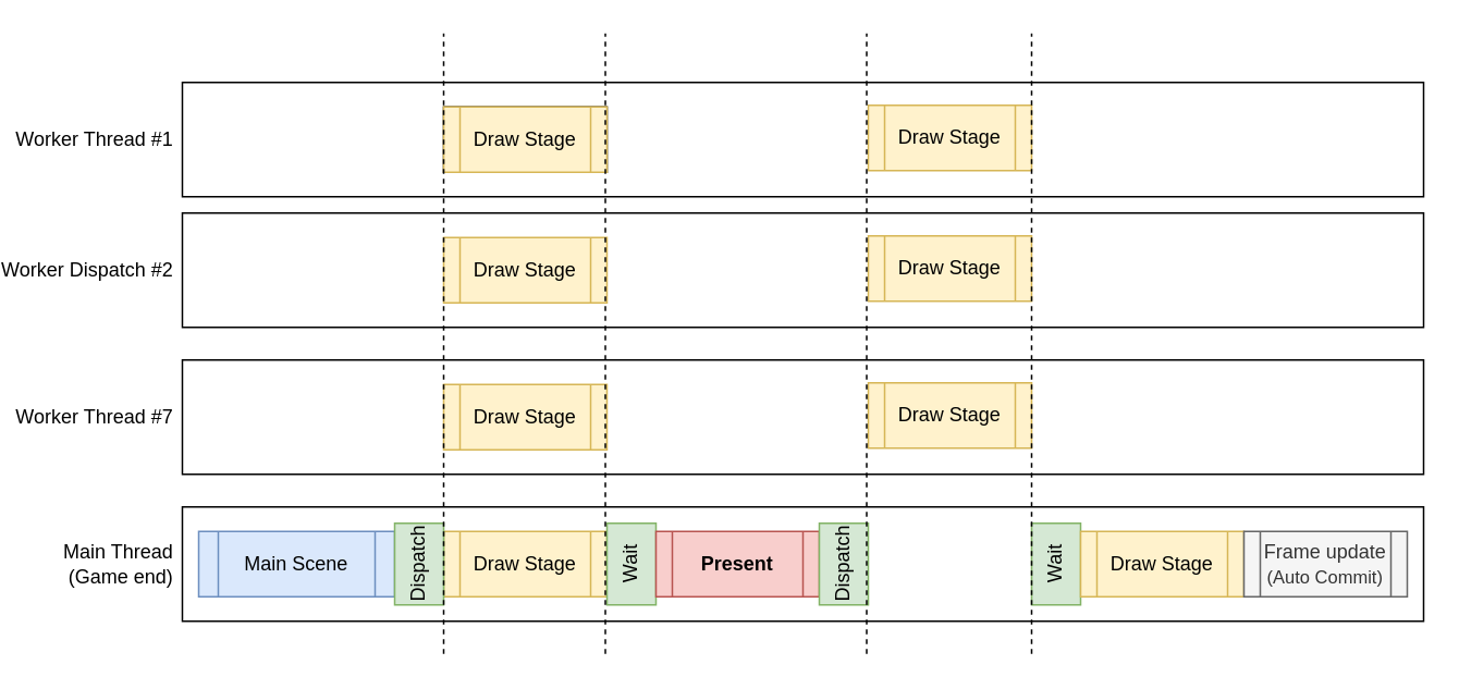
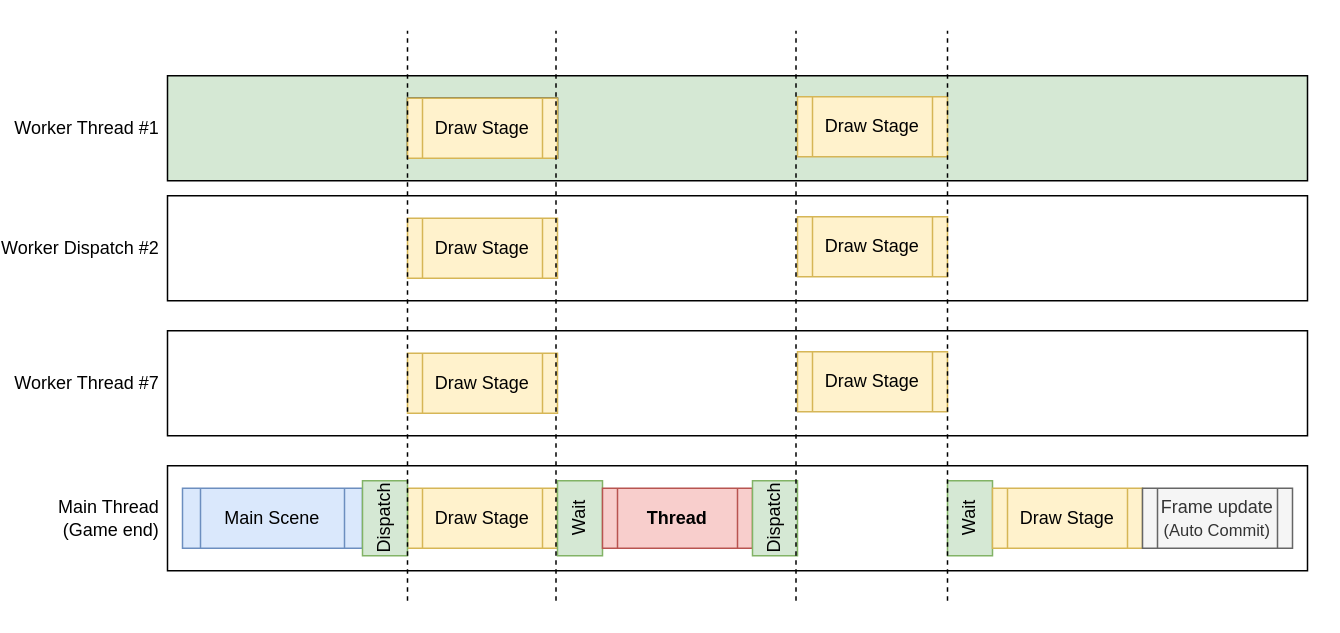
- <mxCell id="2" value="Worker Thread #1&amp;nbsp;" style="rounded=0;whiteSpace=wrap;html=1;horizontal=1;labelPosition=left;verticalLabelPosition=middle;align=right;verticalAlign=middle;" vertex="1" parent="1"><mxGeometry x="20" y="50" width="760" height="70" as="geometry" /></mxCell>
+ <mxCell id="2" value="Worker Thread #1&amp;nbsp;" style="rounded=0;whiteSpace=wrap;html=1;horizontal=1;labelPosition=left;verticalLabelPosition=middle;align=right;verticalAlign=middle;fillColor=#d5e8d4;" vertex="1" parent="1"><mxGeometry x="20" y="50" width="760" height="70" as="geometry" /></mxCell>
- <mxCell id="12" value="Present" style="shape=process;whiteSpace=wrap;html=1;backgroundOutline=1;fontStyle=1;fillColor=#f8cecc;strokeColor=#b85450;" vertex="1" parent="1"><mxGeometry x="310" y="325" width="100" height="40" as="geometry" /></mxCell>
+ <mxCell id="12" value="Thread" style="shape=process;whiteSpace=wrap;html=1;backgroundOutline=1;fontStyle=1;fillColor=#f8cecc;strokeColor=#b85450;" vertex="1" parent="1"><mxGeometry x="310" y="325" width="100" height="40" as="geometry" /></mxCell>
